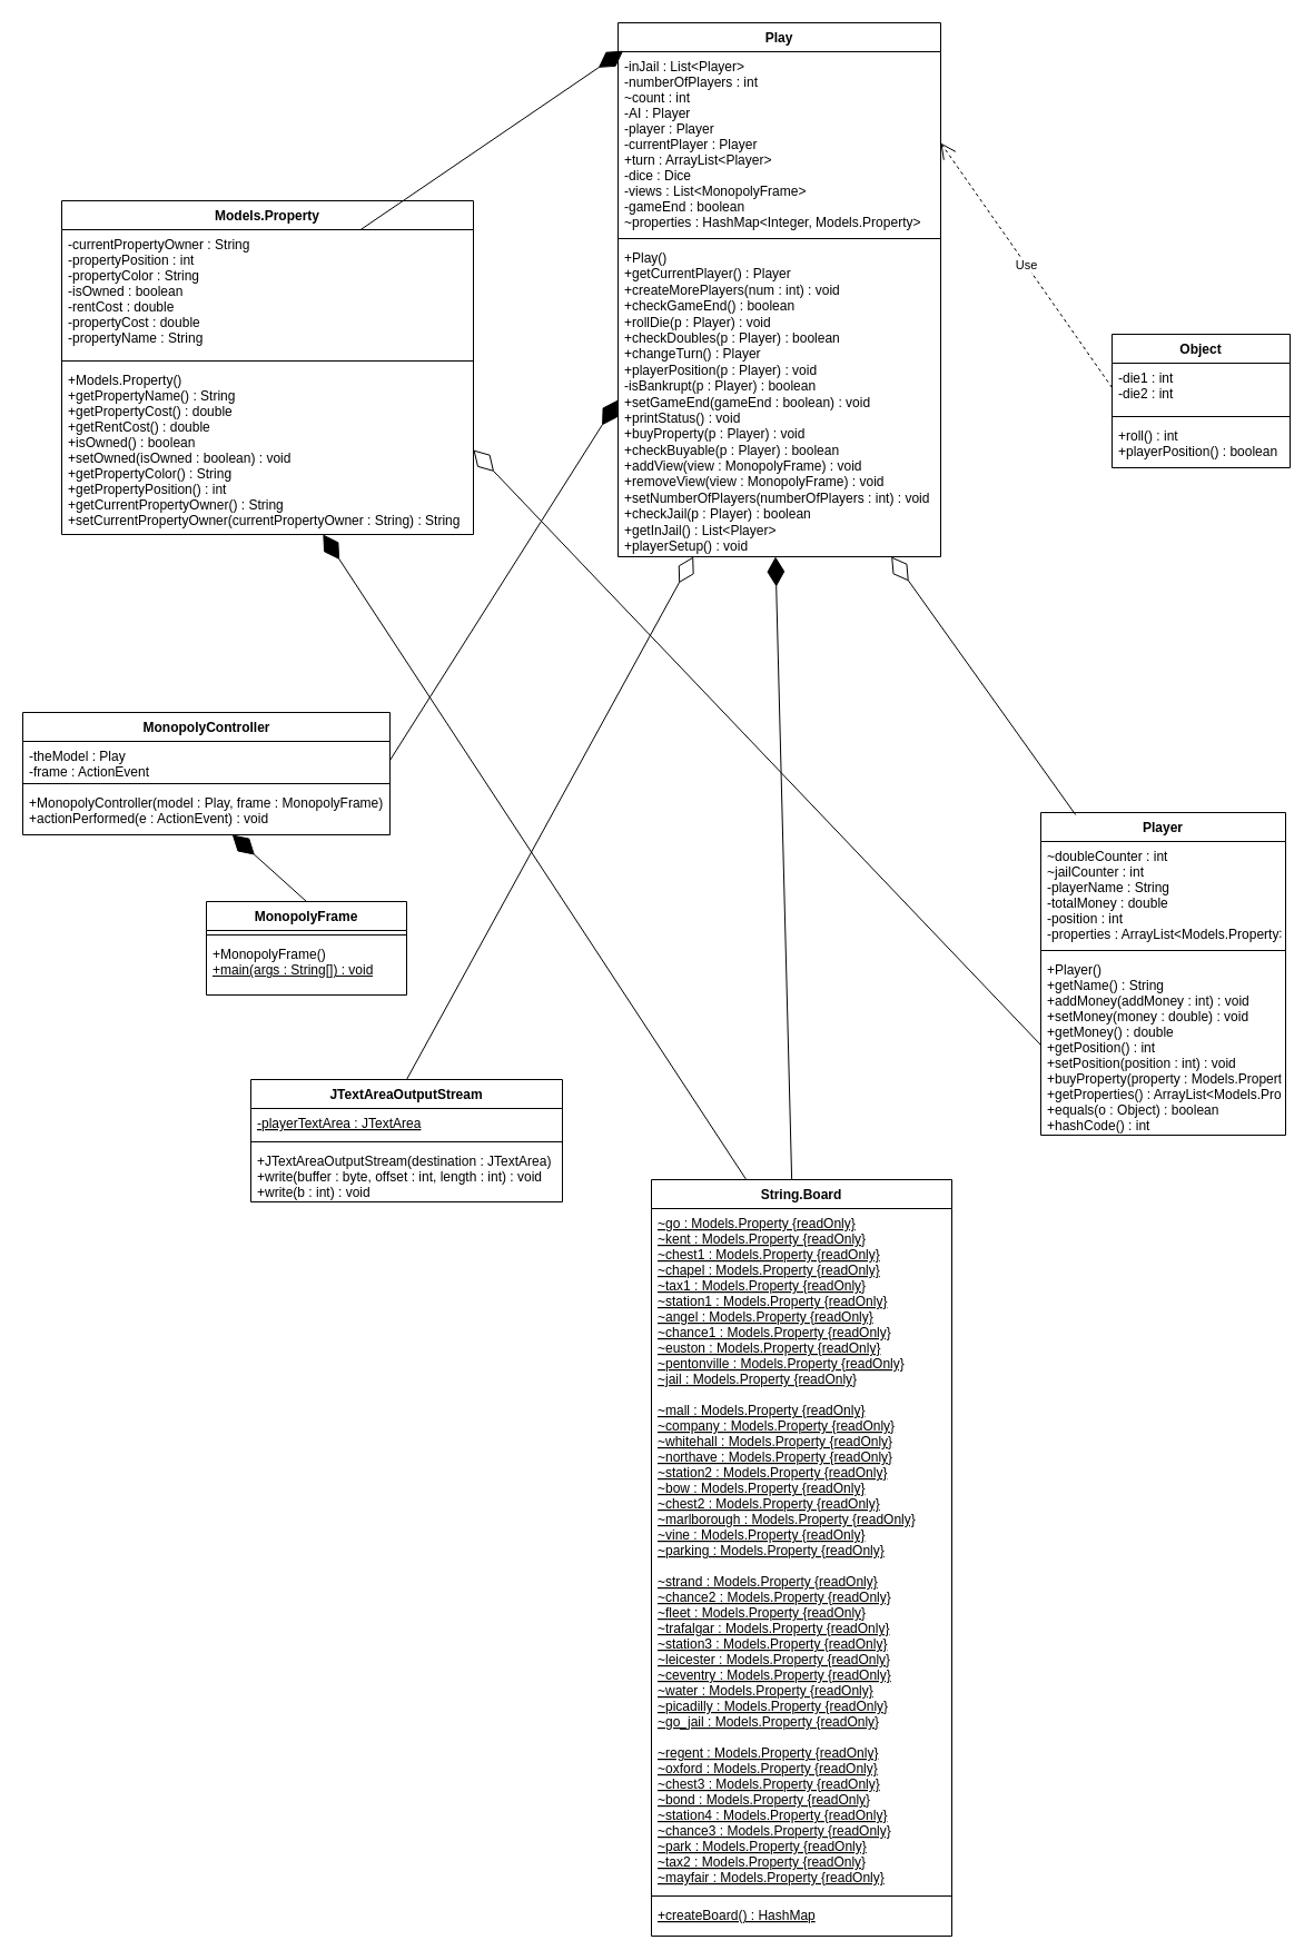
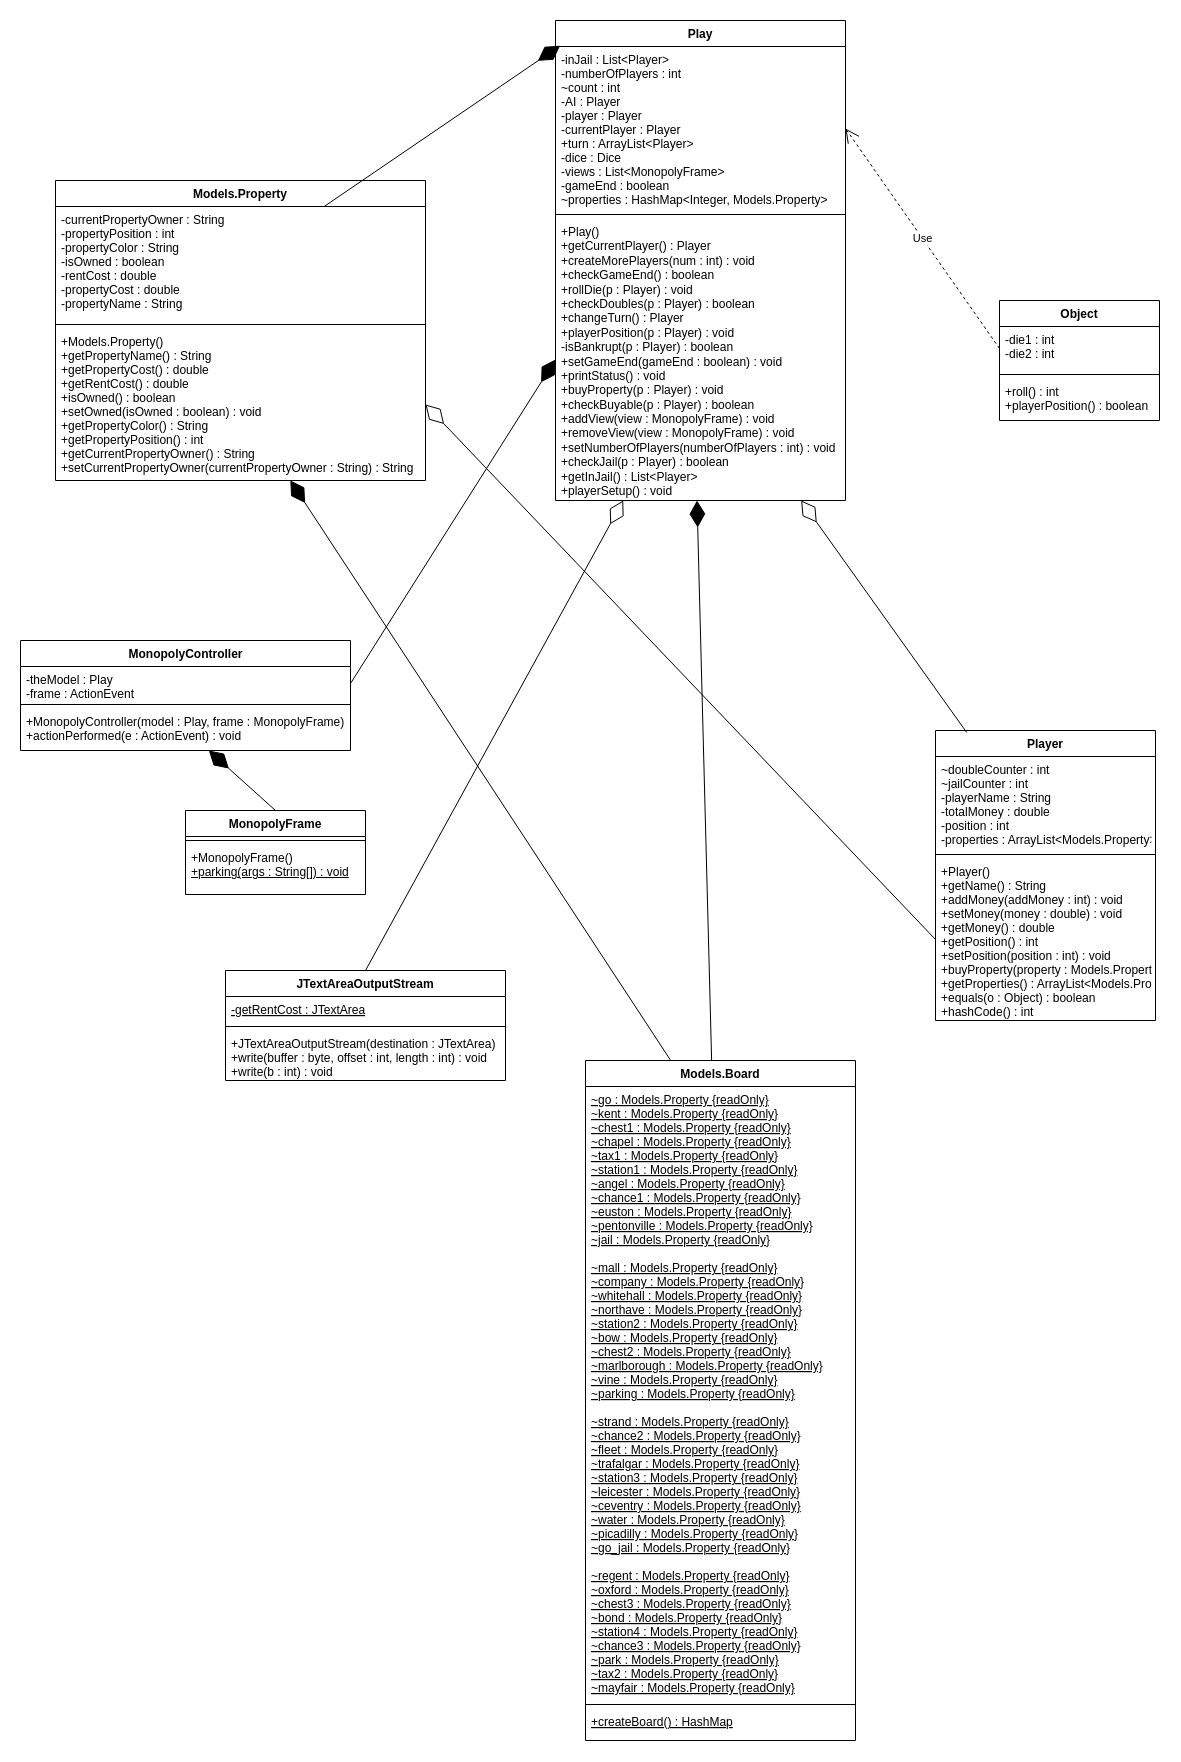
- <mxCell id="28" value="+MonopolyFrame()&lt;br&gt;&lt;u&gt;+main(args : String[]) : void&lt;/u&gt;" style="text;strokeColor=none;fillColor=none;align=left;verticalAlign=top;spacingLeft=4;spacingRight=4;overflow=hidden;rotatable=0;points=[[0,0.5],[1,0.5]];portConstraint=eastwest;html=1;" parent="26" vertex="1"><mxGeometry y="34" width="180" height="50" as="geometry" /></mxCell>
+ <mxCell id="28" value="+MonopolyFrame()&lt;br&gt;&lt;u&gt;+parking(args : String[]) : void&lt;/u&gt;" style="text;strokeColor=none;fillColor=none;align=left;verticalAlign=top;spacingLeft=4;spacingRight=4;overflow=hidden;rotatable=0;points=[[0,0.5],[1,0.5]];portConstraint=eastwest;html=1;" parent="26" vertex="1"><mxGeometry y="34" width="180" height="50" as="geometry" /></mxCell>
- <mxCell id="30" value="-playerTextArea : JTextArea" style="text;strokeColor=none;fillColor=none;align=left;verticalAlign=top;spacingLeft=4;spacingRight=4;overflow=hidden;rotatable=0;points=[[0,0.5],[1,0.5]];portConstraint=eastwest;fontStyle=4" parent="29" vertex="1"><mxGeometry y="26" width="280" height="26" as="geometry" /></mxCell>
+ <mxCell id="30" value="-getRentCost : JTextArea" style="text;strokeColor=none;fillColor=none;align=left;verticalAlign=top;spacingLeft=4;spacingRight=4;overflow=hidden;rotatable=0;points=[[0,0.5],[1,0.5]];portConstraint=eastwest;fontStyle=4" parent="29" vertex="1"><mxGeometry y="26" width="280" height="26" as="geometry" /></mxCell>
- <mxCell id="18" value="String.Board" style="swimlane;fontStyle=1;align=center;verticalAlign=top;childLayout=stackLayout;horizontal=1;startSize=26;horizontalStack=0;resizeParent=1;resizeParentMax=0;resizeLast=0;collapsible=1;marginBottom=0;" parent="1" vertex="1"><mxGeometry x="585" y="1060" width="270" height="680" as="geometry" /></mxCell>
+ <mxCell id="18" value="Models.Board" style="swimlane;fontStyle=1;align=center;verticalAlign=top;childLayout=stackLayout;horizontal=1;startSize=26;horizontalStack=0;resizeParent=1;resizeParentMax=0;resizeLast=0;collapsible=1;marginBottom=0;" parent="1" vertex="1"><mxGeometry x="585" y="1060" width="270" height="680" as="geometry" /></mxCell>
